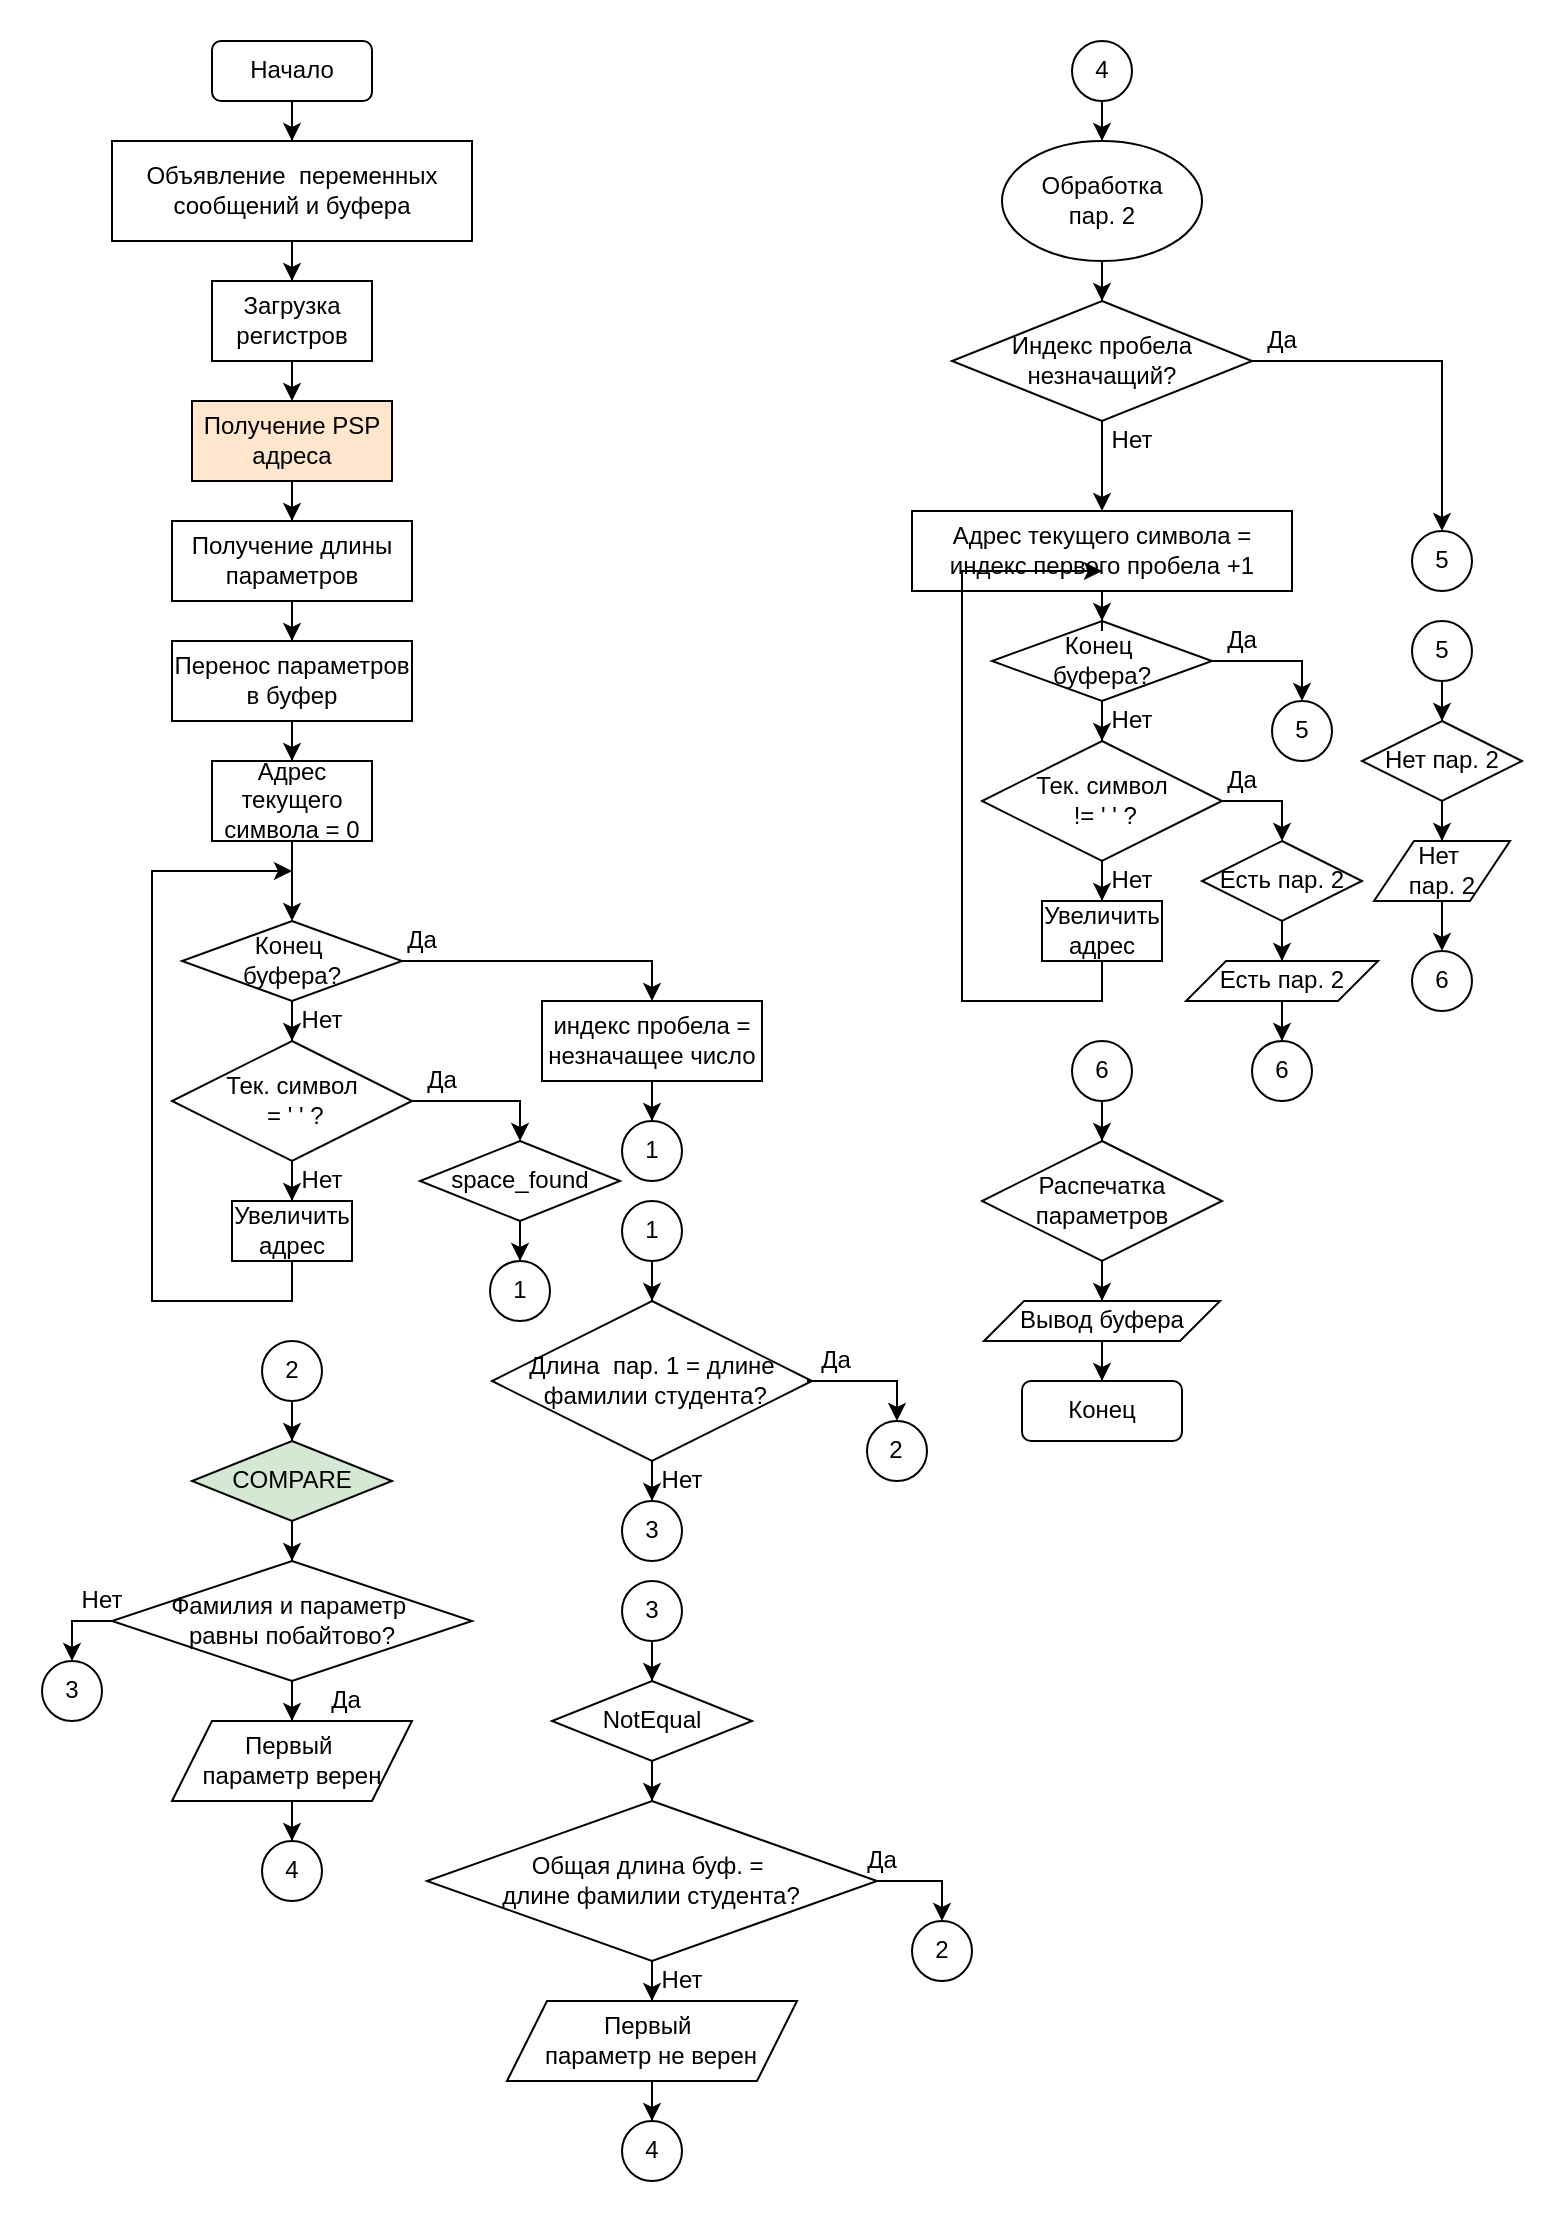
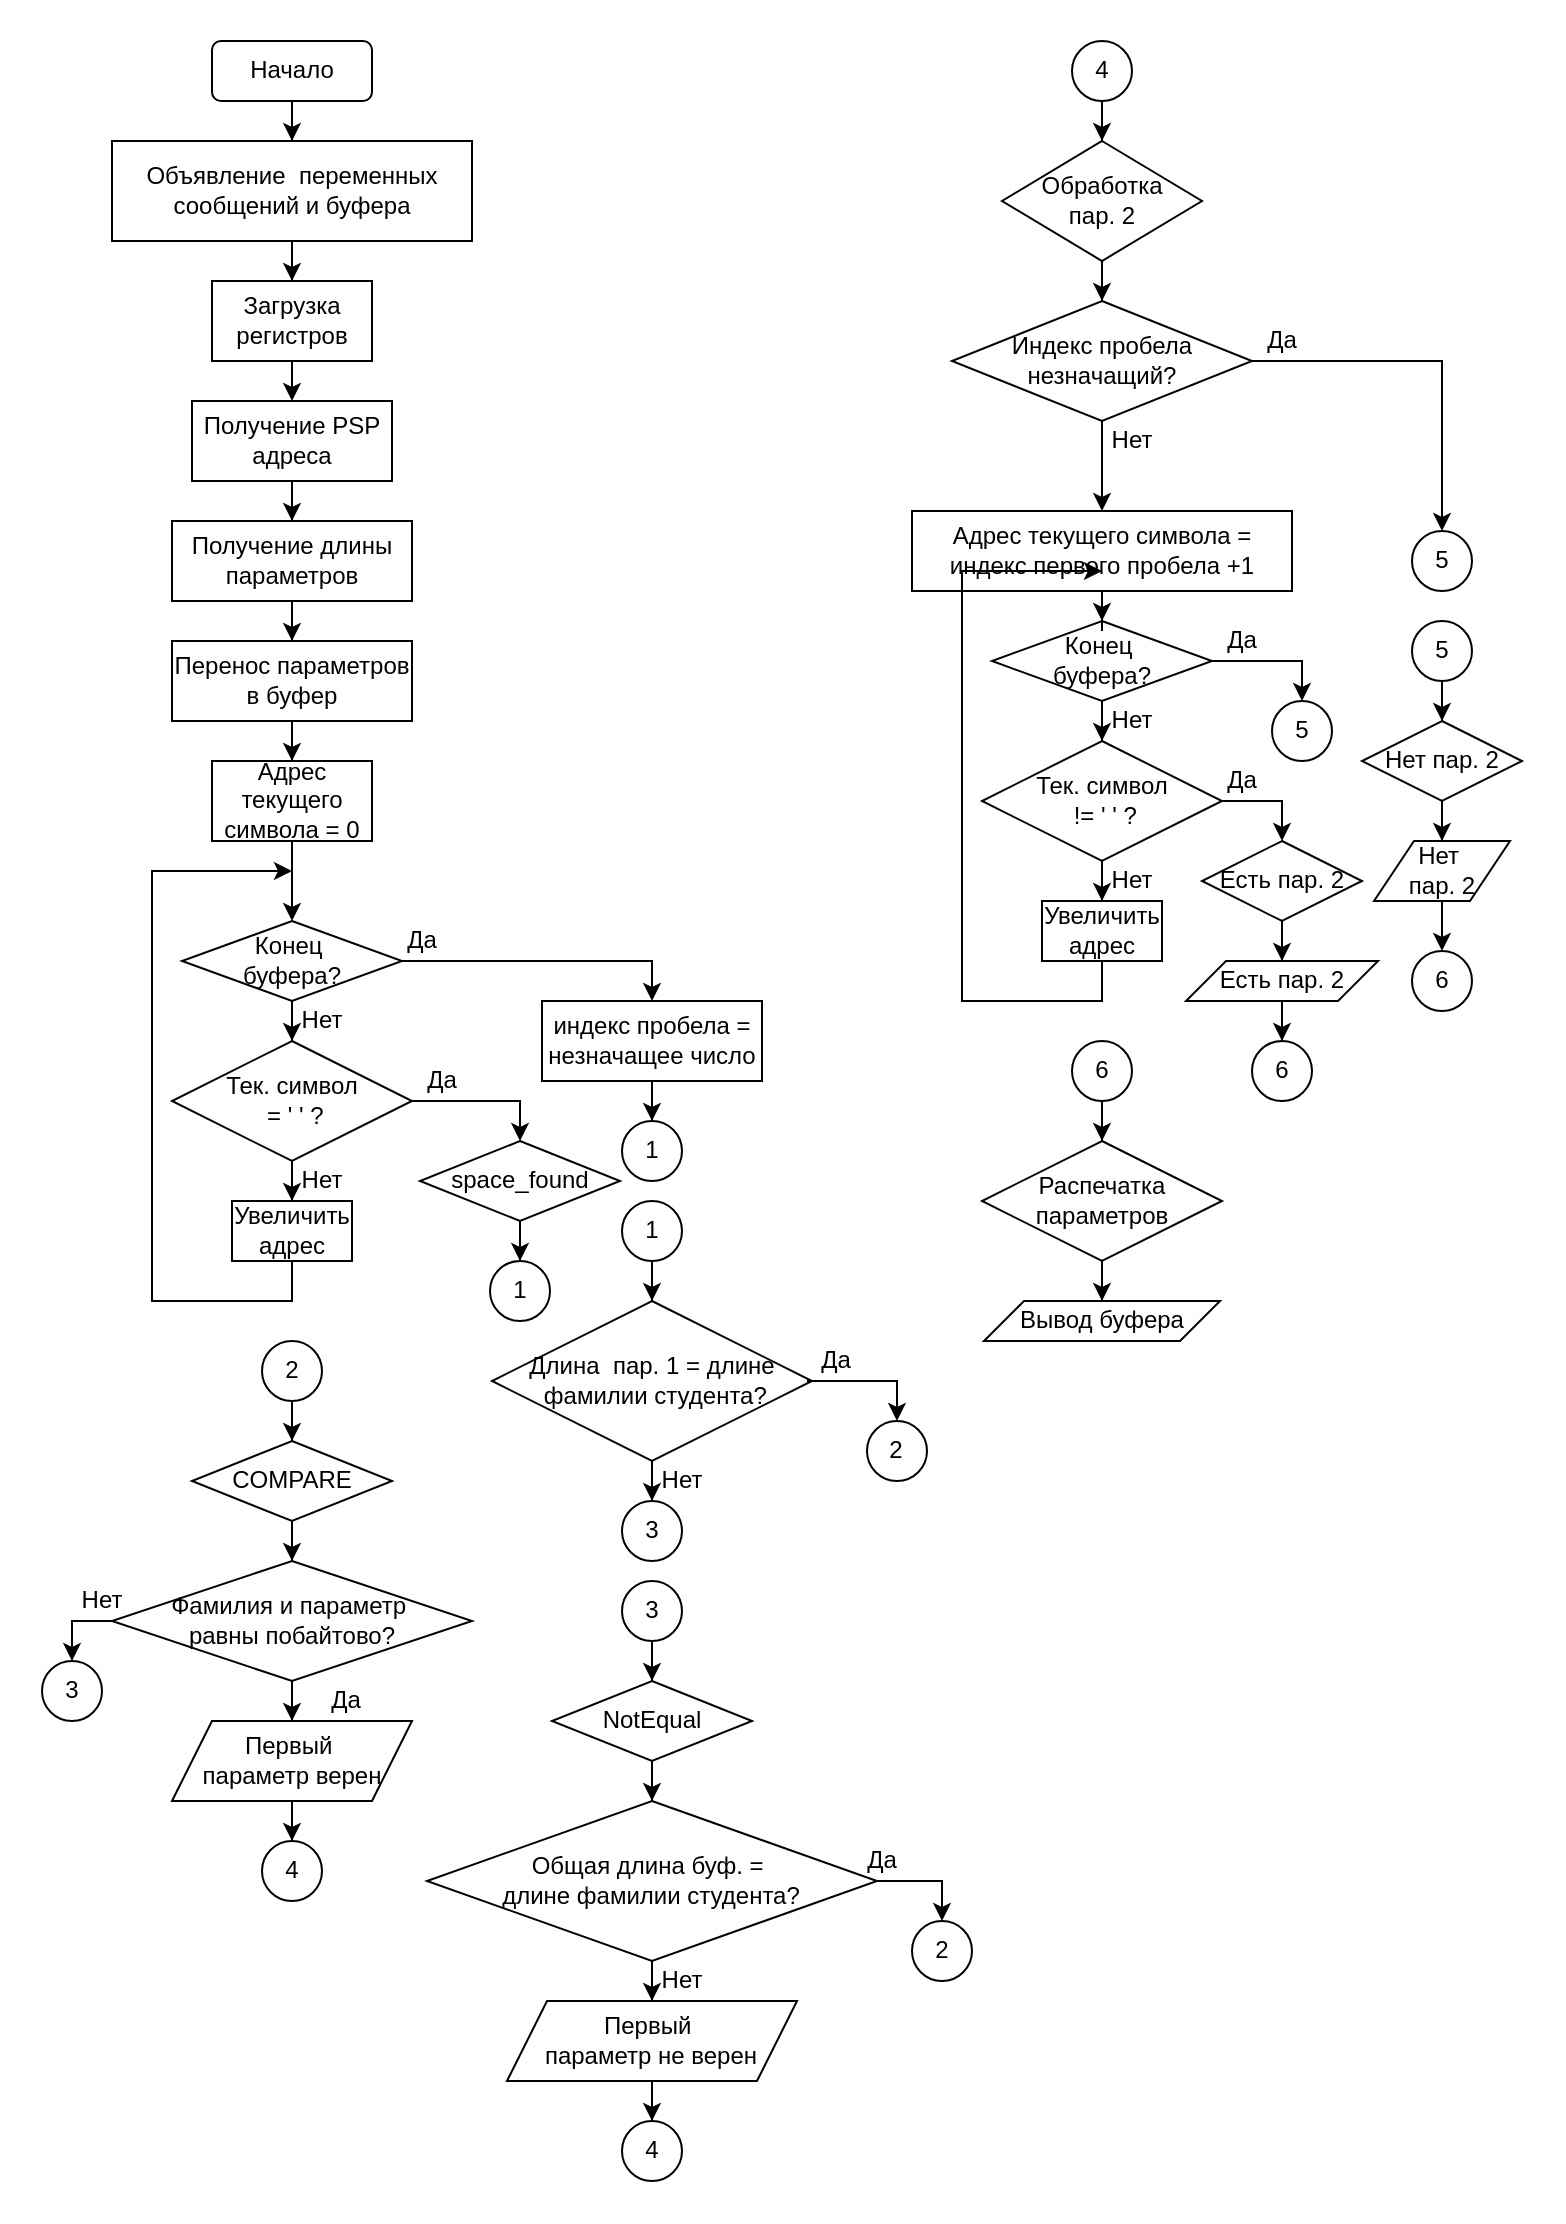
- <mxCell id="53" value="Обработка&lt;div&gt;пар. 2&lt;/div&gt;" style="ellipse;whiteSpace=wrap;html=1;" parent="1" vertex="1"><mxGeometry x="500.5" y="70" width="100" height="60" as="geometry" /></mxCell>
+ <mxCell id="53" value="Обработка&lt;div&gt;пар. 2&lt;/div&gt;" style="rhombus;whiteSpace=wrap;html=1;" parent="1" vertex="1"><mxGeometry x="500.5" y="70" width="100" height="60" as="geometry" /></mxCell>
- <mxCell id="9" value="Получение PSP адреса" style="rounded=0;whiteSpace=wrap;html=1;fillColor=#ffe6cc;" parent="1" vertex="1"><mxGeometry x="95.5" y="200" width="100" height="40" as="geometry" /></mxCell>
+ <mxCell id="9" value="Получение PSP адреса" style="rounded=0;whiteSpace=wrap;html=1;" parent="1" vertex="1"><mxGeometry x="95.5" y="200" width="100" height="40" as="geometry" /></mxCell>
- <mxCell id="83" style="edgeStyle=orthogonalEdgeStyle;rounded=0;orthogonalLoop=1;jettySize=auto;html=1;" parent="1" source="84" target="85" edge="1"><mxGeometry relative="1" as="geometry" /></mxCell>
- <mxCell id="85" value="Конец" style="rounded=1;whiteSpace=wrap;html=1;fontSize=12;glass=0;strokeWidth=1;shadow=0;" parent="1" vertex="1"><mxGeometry x="510.5" y="690" width="80" height="30" as="geometry" /></mxCell>
- <mxCell id="37" value="COMPARE" style="rhombus;whiteSpace=wrap;html=1;fillColor=#d5e8d4;" parent="1" vertex="1"><mxGeometry x="95.5" y="720" width="100" height="40" as="geometry" /></mxCell>
+ <mxCell id="37" value="COMPARE" style="rhombus;whiteSpace=wrap;html=1;" parent="1" vertex="1"><mxGeometry x="95.5" y="720" width="100" height="40" as="geometry" /></mxCell>
